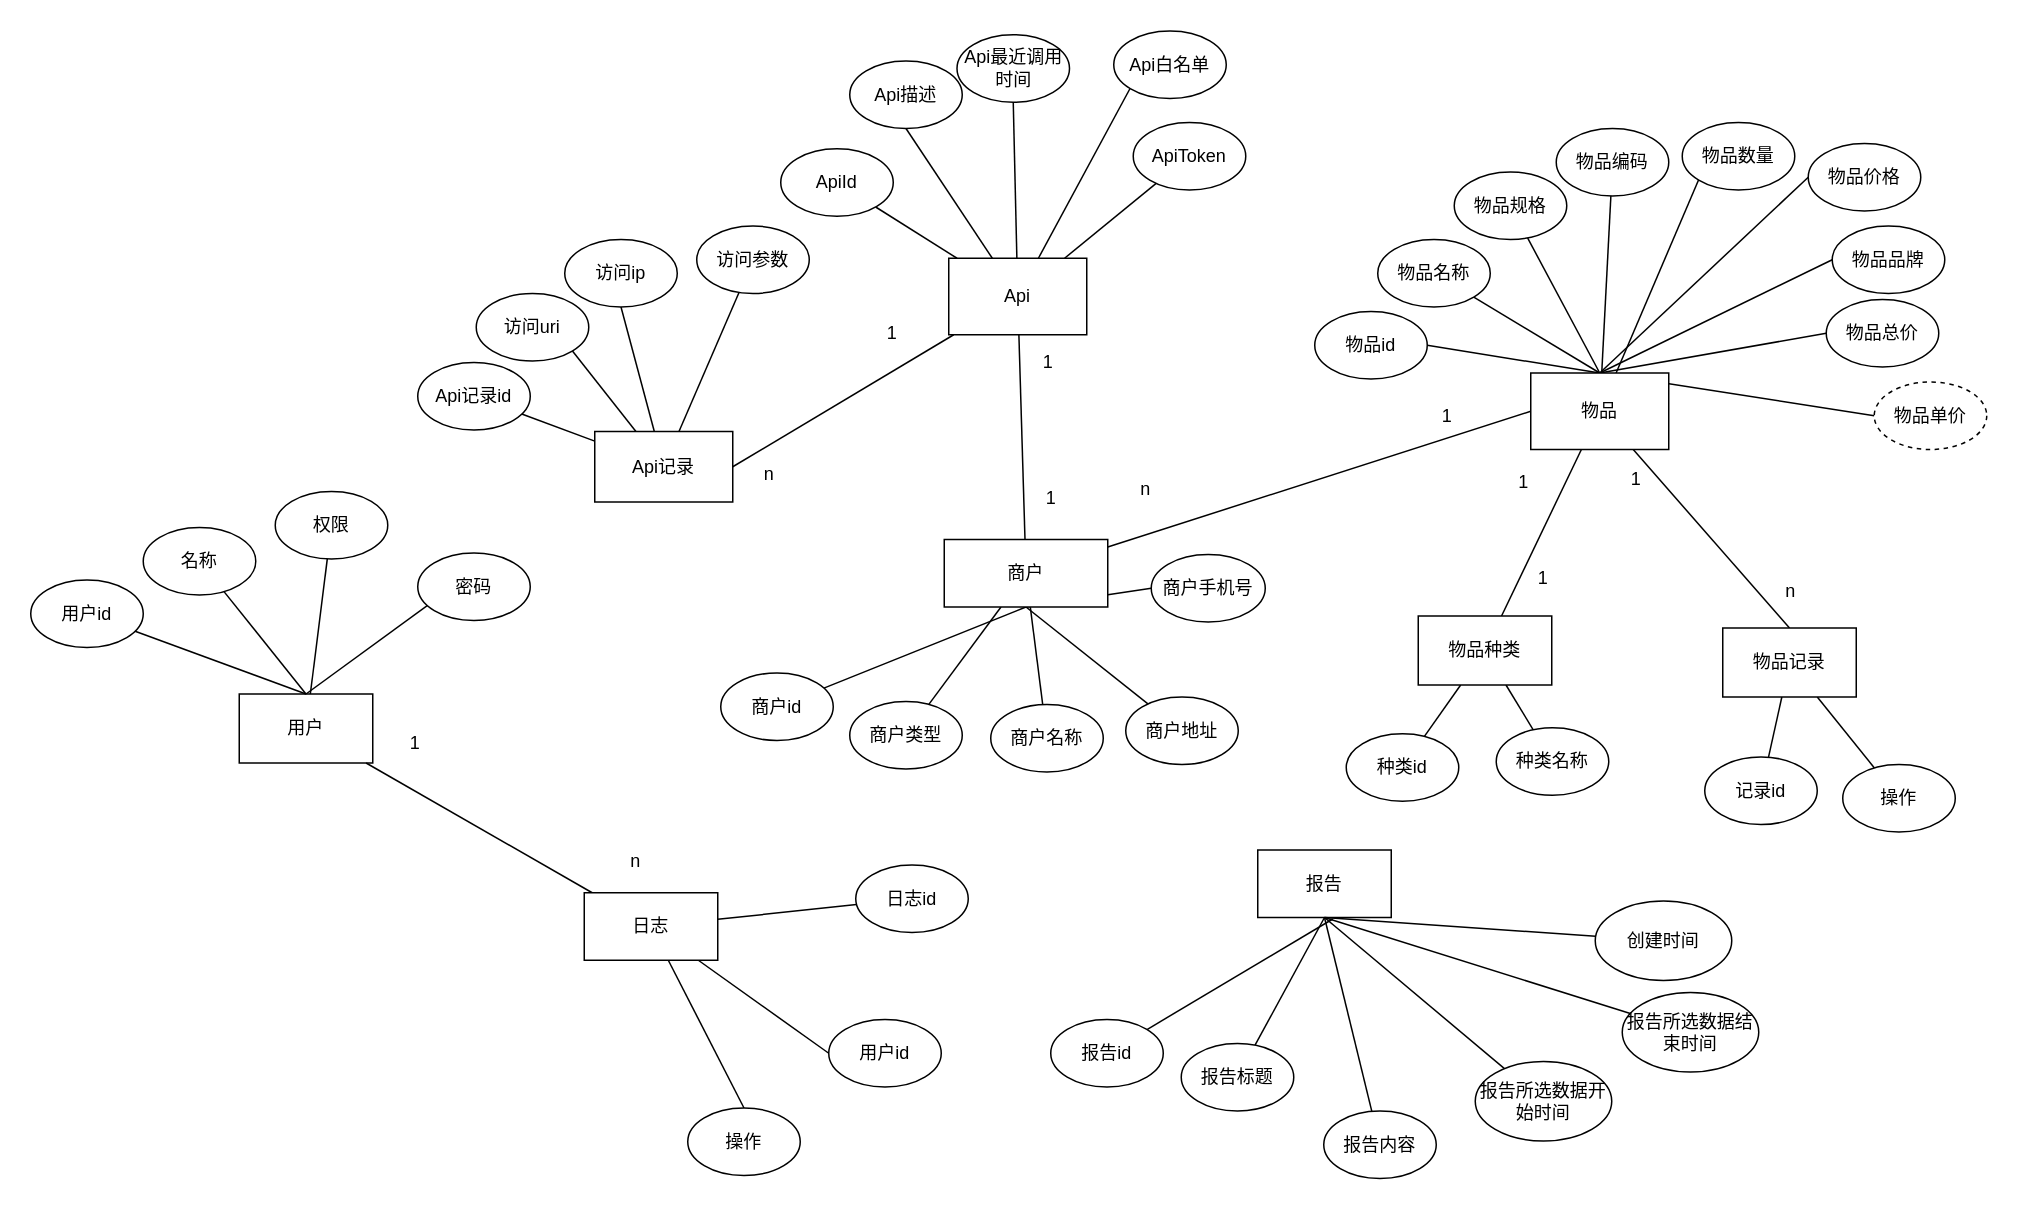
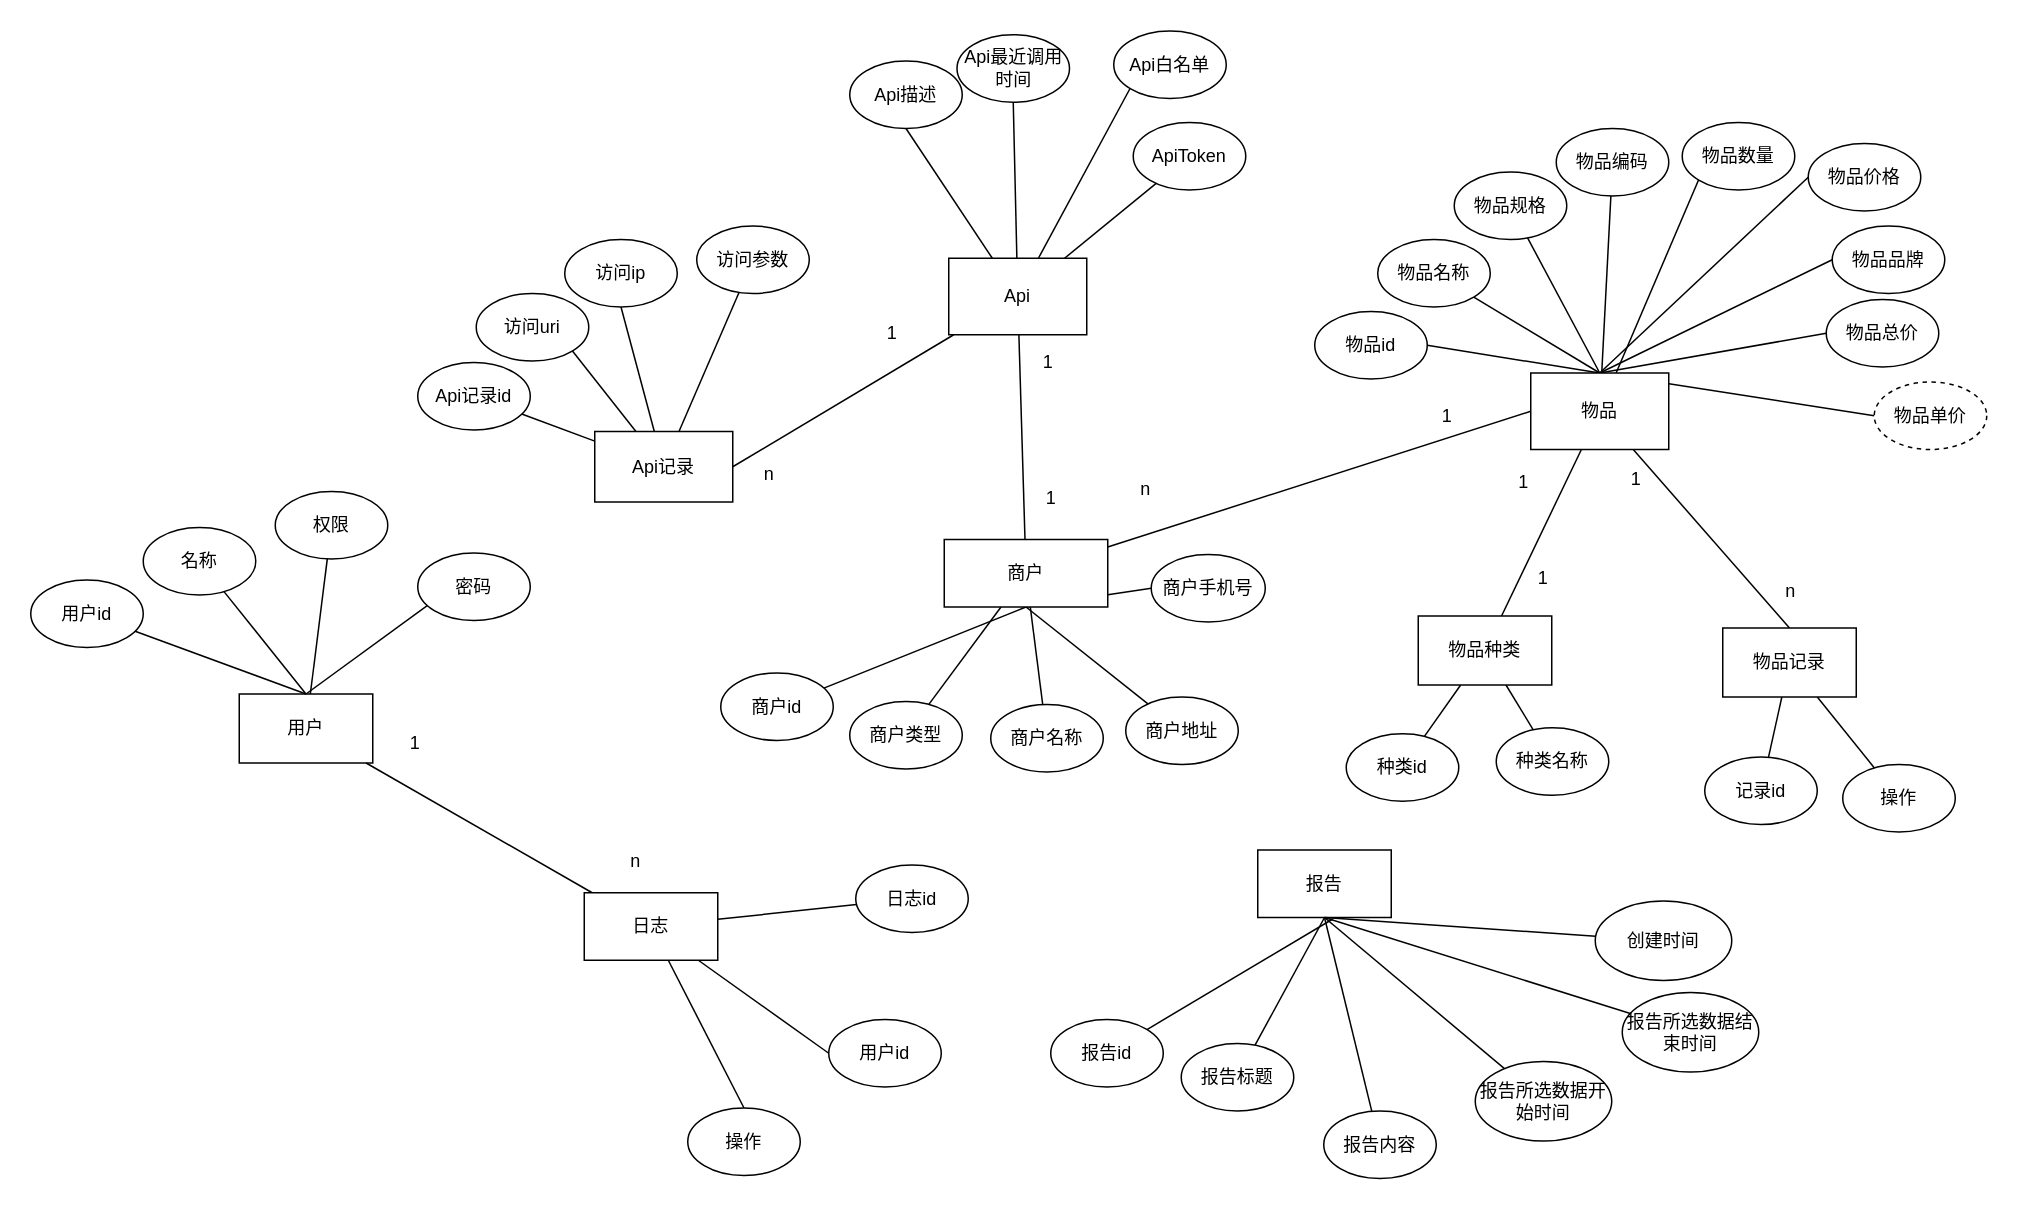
- <mxCell id="78" value="ApiId" style="ellipse;whiteSpace=wrap;html=1;" parent="1" vertex="1"><mxGeometry x="520" y="98.5" width="75" height="45" as="geometry" /></mxCell>
- <mxCell id="70" style="rounded=0;orthogonalLoop=1;jettySize=auto;html=1;endArrow=none;startFill=0;" parent="1" source="77" target="78" edge="1"><mxGeometry relative="1" as="geometry" /></mxCell>
